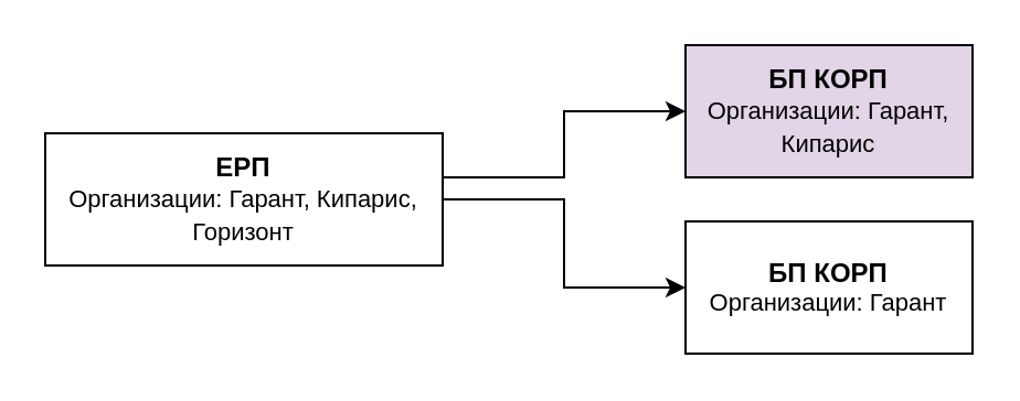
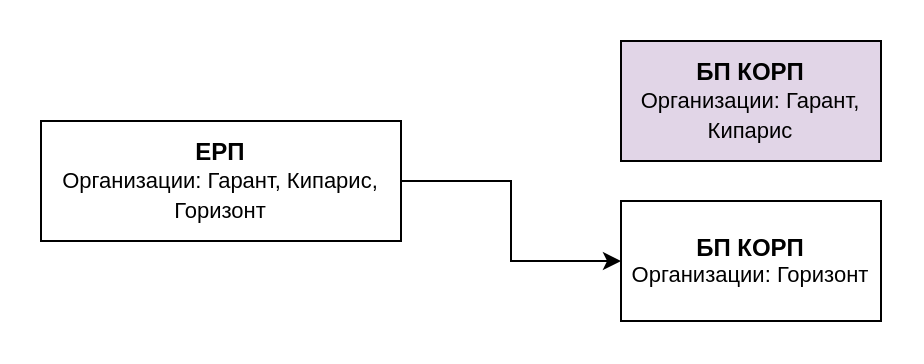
- <mxCell id="2" value="" style="edgeStyle=orthogonalEdgeStyle;rounded=0;orthogonalLoop=1;jettySize=auto;html=1;fontSize=11;" edge="1" parent="1" source="4" target="5"><mxGeometry relative="1" as="geometry"><Array as="points"><mxPoint x="255" y="80" /><mxPoint x="255" y="50" /></Array></mxGeometry></mxCell>
- <mxCell id="6" value="&lt;b style=&quot;font-size: 12px;&quot;&gt;БП КОРП&lt;br&gt;&lt;/b&gt;Организации: Гарант" style="rounded=0;whiteSpace=wrap;html=1;fontSize=11;" vertex="1" parent="1"><mxGeometry x="310" y="100" width="130" height="60" as="geometry" /></mxCell>
+ <mxCell id="6" value="&lt;b style=&quot;font-size: 12px;&quot;&gt;БП КОРП&lt;br&gt;&lt;/b&gt;Организации: Горизонт" style="rounded=0;whiteSpace=wrap;html=1;fontSize=11;" vertex="1" parent="1"><mxGeometry x="310" y="100" width="130" height="60" as="geometry" /></mxCell>
